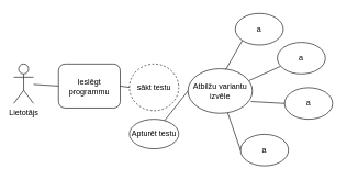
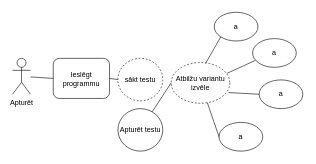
- <mxCell id="3" value="Atbilžu variantu izvēle" style="ellipse;whiteSpace=wrap;html=1;" vertex="1" parent="1"><mxGeometry x="285" y="104" width="98" height="68" as="geometry" /></mxCell>
+ <mxCell id="3" value="Atbilžu variantu izvēle" style="ellipse;whiteSpace=wrap;html=1;dashed=1;" vertex="1" parent="1"><mxGeometry x="285" y="104" width="98" height="68" as="geometry" /></mxCell>
- <mxCell id="2" value="Lietotājs" style="shape=umlActor;verticalLabelPosition=bottom;verticalAlign=top;html=1;outlineConnect=0;" vertex="1" parent="1"><mxGeometry x="20" y="97" width="30" height="60" as="geometry" /></mxCell>
+ <mxCell id="2" value="Apturēt" style="shape=umlActor;verticalLabelPosition=bottom;verticalAlign=top;html=1;outlineConnect=0;" vertex="1" parent="1"><mxGeometry x="20" y="97" width="30" height="60" as="geometry" /></mxCell>
- <mxCell id="10" value="Apturēt testu" style="ellipse;whiteSpace=wrap;html=1;" vertex="1" parent="1"><mxGeometry x="196" y="181" width="75" height="45" as="geometry" /></mxCell>
+ <mxCell id="10" value="Apturēt testu" style="ellipse;whiteSpace=wrap;html=1;" vertex="1" parent="1"><mxGeometry x="196" y="181" width="75" height="71" as="geometry" /></mxCell>
